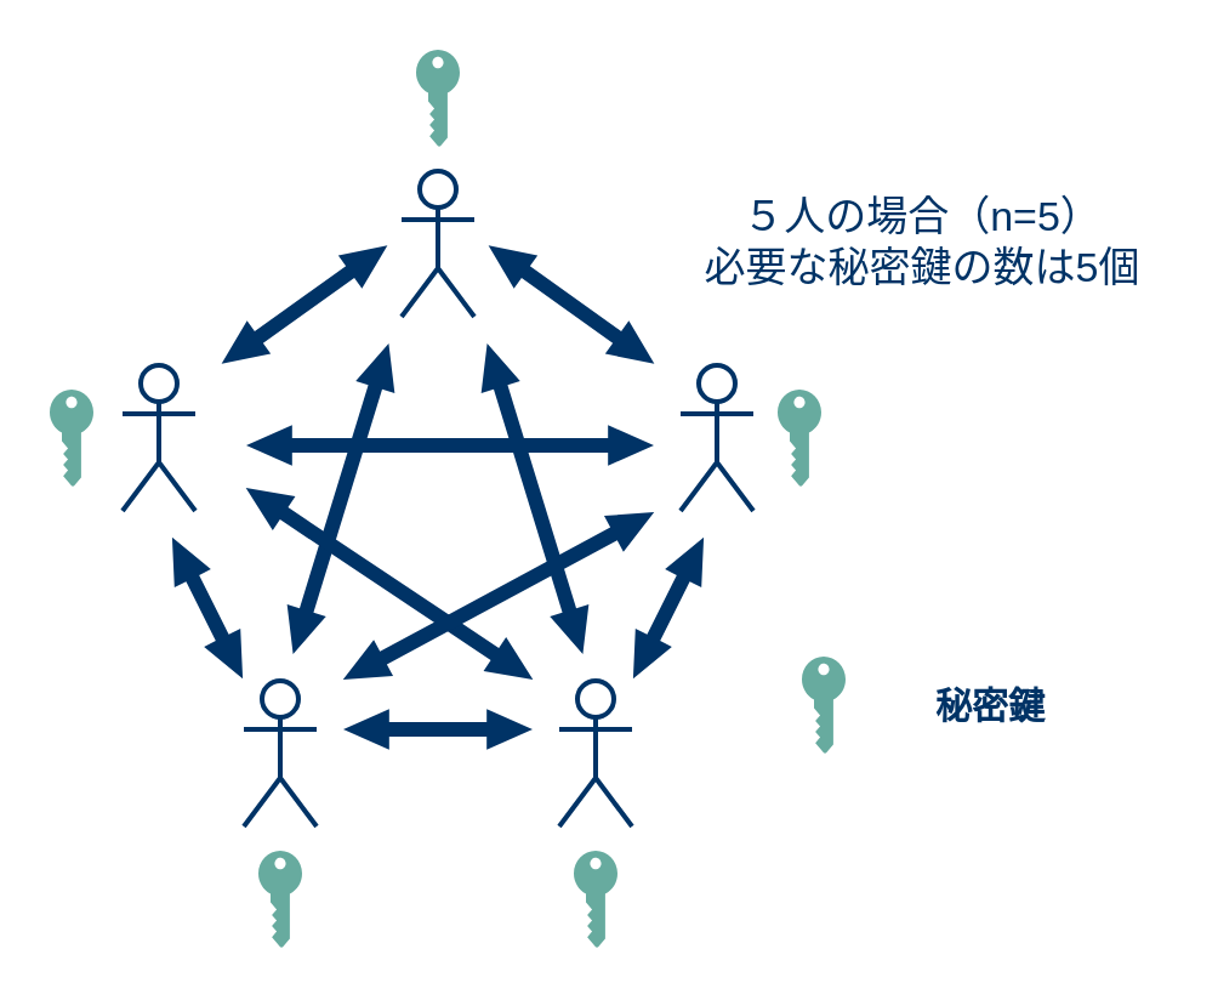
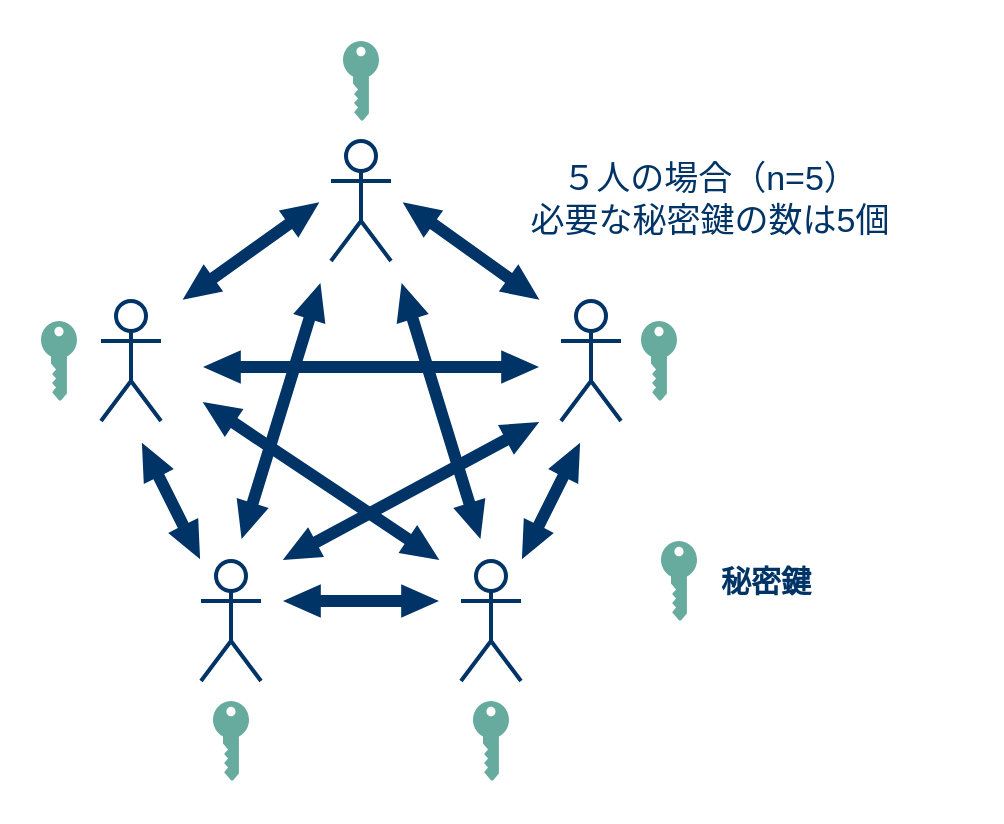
- <mxCell id="17" value="&lt;font color=&quot;#003366&quot;&gt;&lt;span style=&quot;font-size: 17px&quot;&gt;５人の場合（n=5）&lt;br&gt;必要な秘密鍵の数は5個&lt;br&gt;&lt;/span&gt;&lt;/font&gt;" style="text;html=1;strokeColor=none;fillColor=none;align=center;verticalAlign=middle;whiteSpace=wrap;rounded=0;dashed=1;" parent="1" vertex="1"><mxGeometry x="280" y="83" width="200" height="34" as="geometry" /></mxCell>
+ <mxCell id="17" value="&lt;font color=&quot;#003366&quot;&gt;&lt;span style=&quot;font-size: 17px&quot;&gt;５人の場合（n=5）&lt;br&gt;必要な秘密鍵の数は5個&lt;br&gt;&lt;/span&gt;&lt;/font&gt;" style="text;html=1;strokeColor=none;fillColor=none;align=center;verticalAlign=middle;whiteSpace=wrap;rounded=0;dashed=1;" parent="1" vertex="1"><mxGeometry x="255" y="83" width="200" height="34" as="geometry" /></mxCell>
- <mxCell id="24" value="&lt;font color=&quot;#003366&quot; size=&quot;1&quot;&gt;&lt;b style=&quot;font-size: 15px&quot;&gt;秘密鍵&lt;/b&gt;&lt;/font&gt;" style="text;html=1;strokeColor=none;fillColor=none;align=center;verticalAlign=middle;whiteSpace=wrap;rounded=0;dashed=1;" vertex="1" parent="1"><mxGeometry x="373" y="273" width="70" height="34" as="geometry" /></mxCell>
+ <mxCell id="24" value="&lt;font color=&quot;#003366&quot; size=&quot;1&quot;&gt;&lt;b style=&quot;font-size: 15px&quot;&gt;秘密鍵&lt;/b&gt;&lt;/font&gt;" style="text;html=1;strokeColor=none;fillColor=none;align=center;verticalAlign=middle;whiteSpace=wrap;rounded=0;dashed=1;" vertex="1" parent="1"><mxGeometry x="348" y="273" width="70" height="34" as="geometry" /></mxCell>
